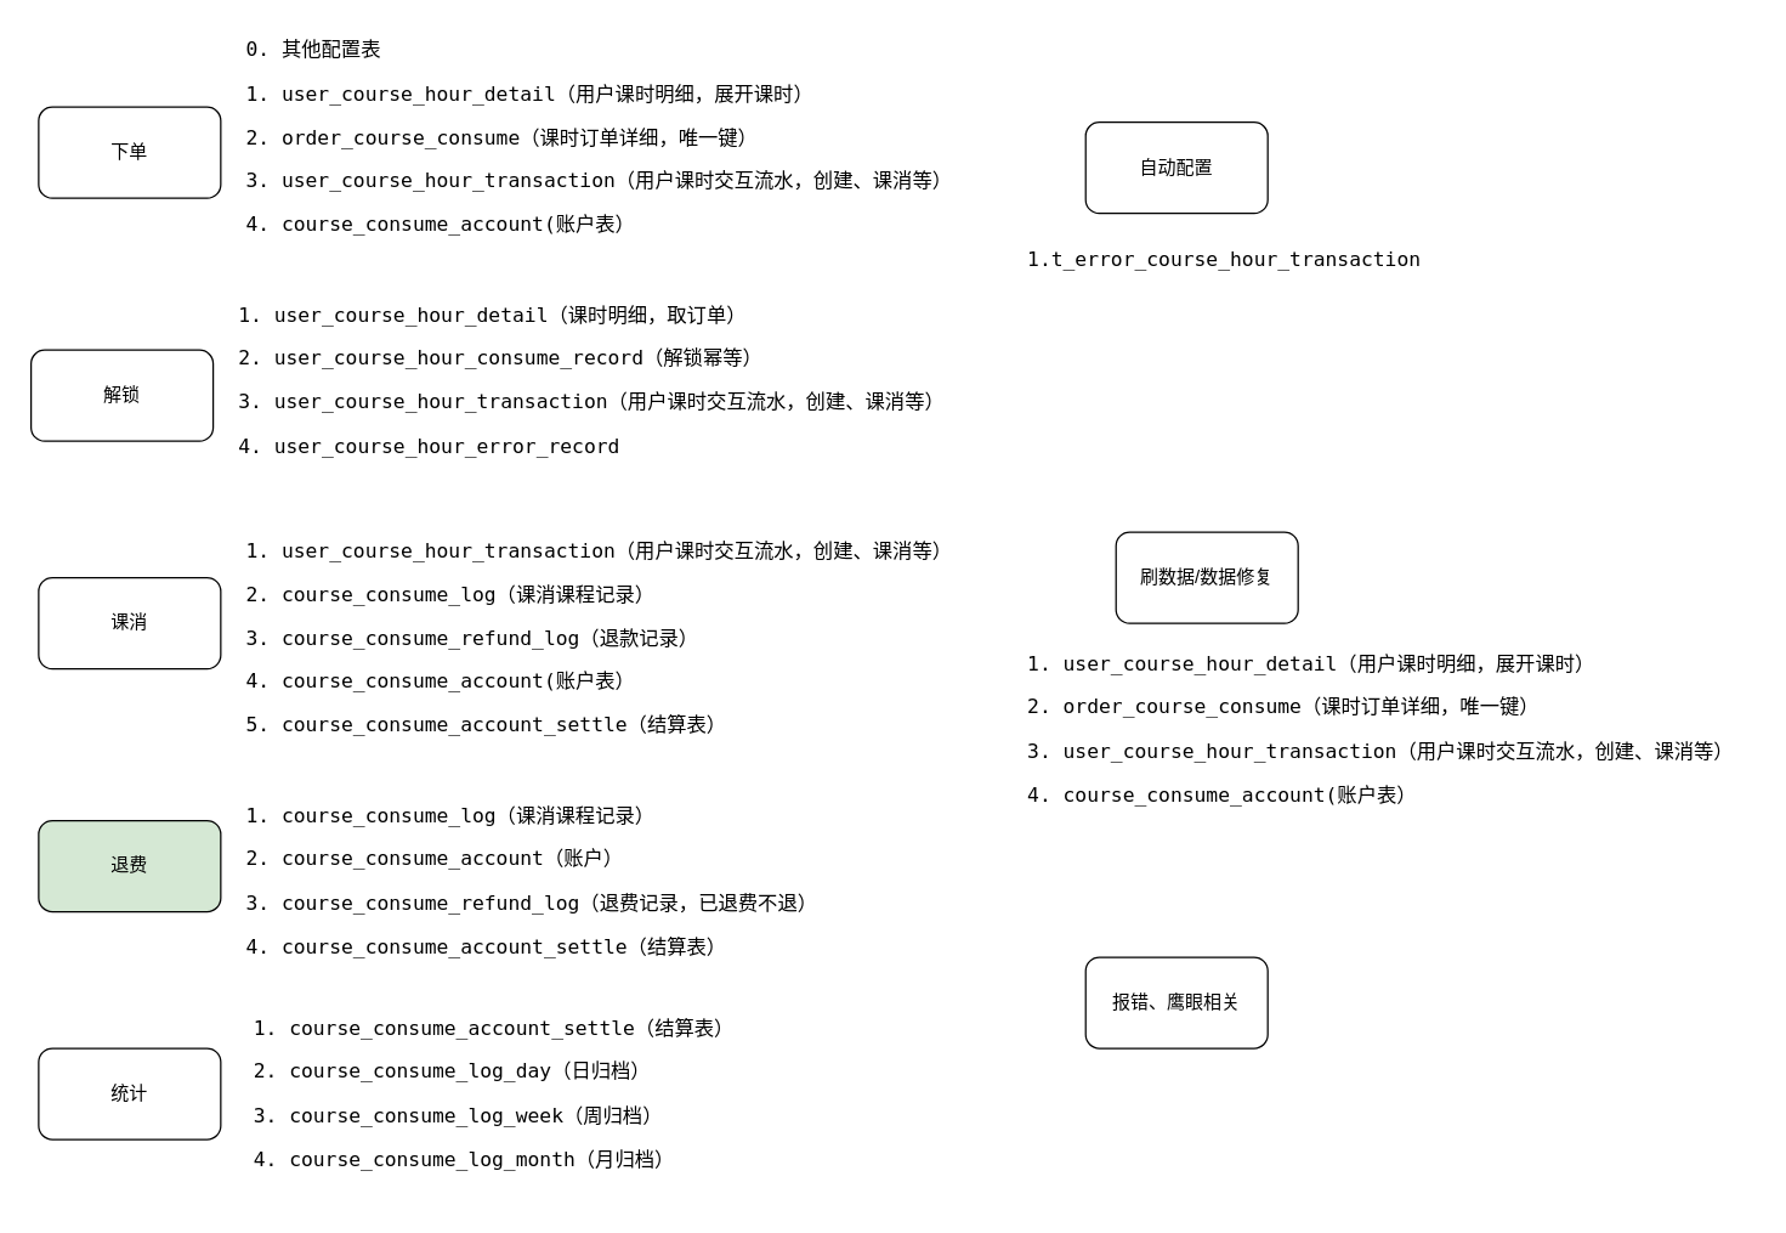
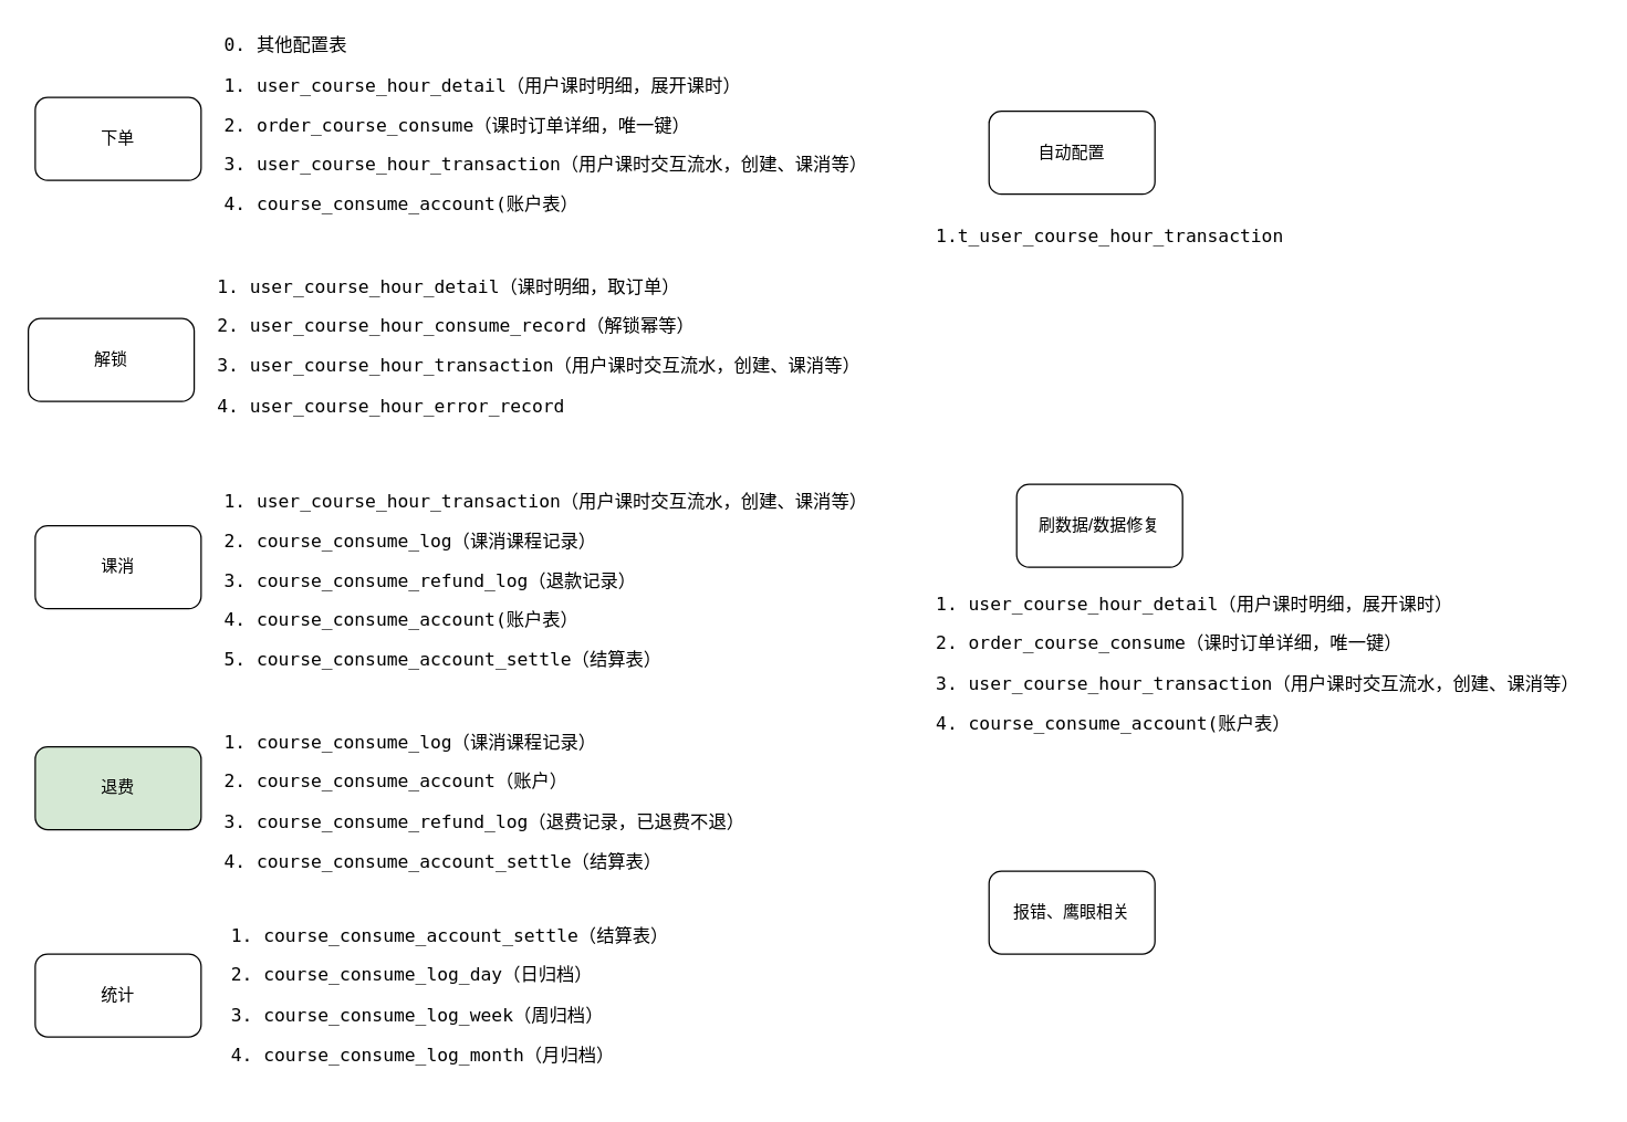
- <mxCell id="14" value="&lt;div style=&quot;background-color: rgb(255, 255, 255);&quot;&gt;&lt;pre style=&quot;font-family:'JetBrains Mono',monospace;font-size:9.8pt;&quot;&gt;1.t_error_course_hour_transaction &lt;/pre&gt;&lt;/div&gt;" style="text;html=1;align=left;verticalAlign=middle;whiteSpace=wrap;rounded=0;" vertex="1" parent="1"><mxGeometry x="675" y="150" width="480" height="40" as="geometry" /></mxCell>
+ <mxCell id="14" value="&lt;div style=&quot;background-color: rgb(255, 255, 255);&quot;&gt;&lt;pre style=&quot;font-family:'JetBrains Mono',monospace;font-size:9.8pt;&quot;&gt;1.t_user_course_hour_transaction &lt;/pre&gt;&lt;/div&gt;" style="text;html=1;align=left;verticalAlign=middle;whiteSpace=wrap;rounded=0;" vertex="1" parent="1"><mxGeometry x="675" y="150" width="480" height="40" as="geometry" /></mxCell>
